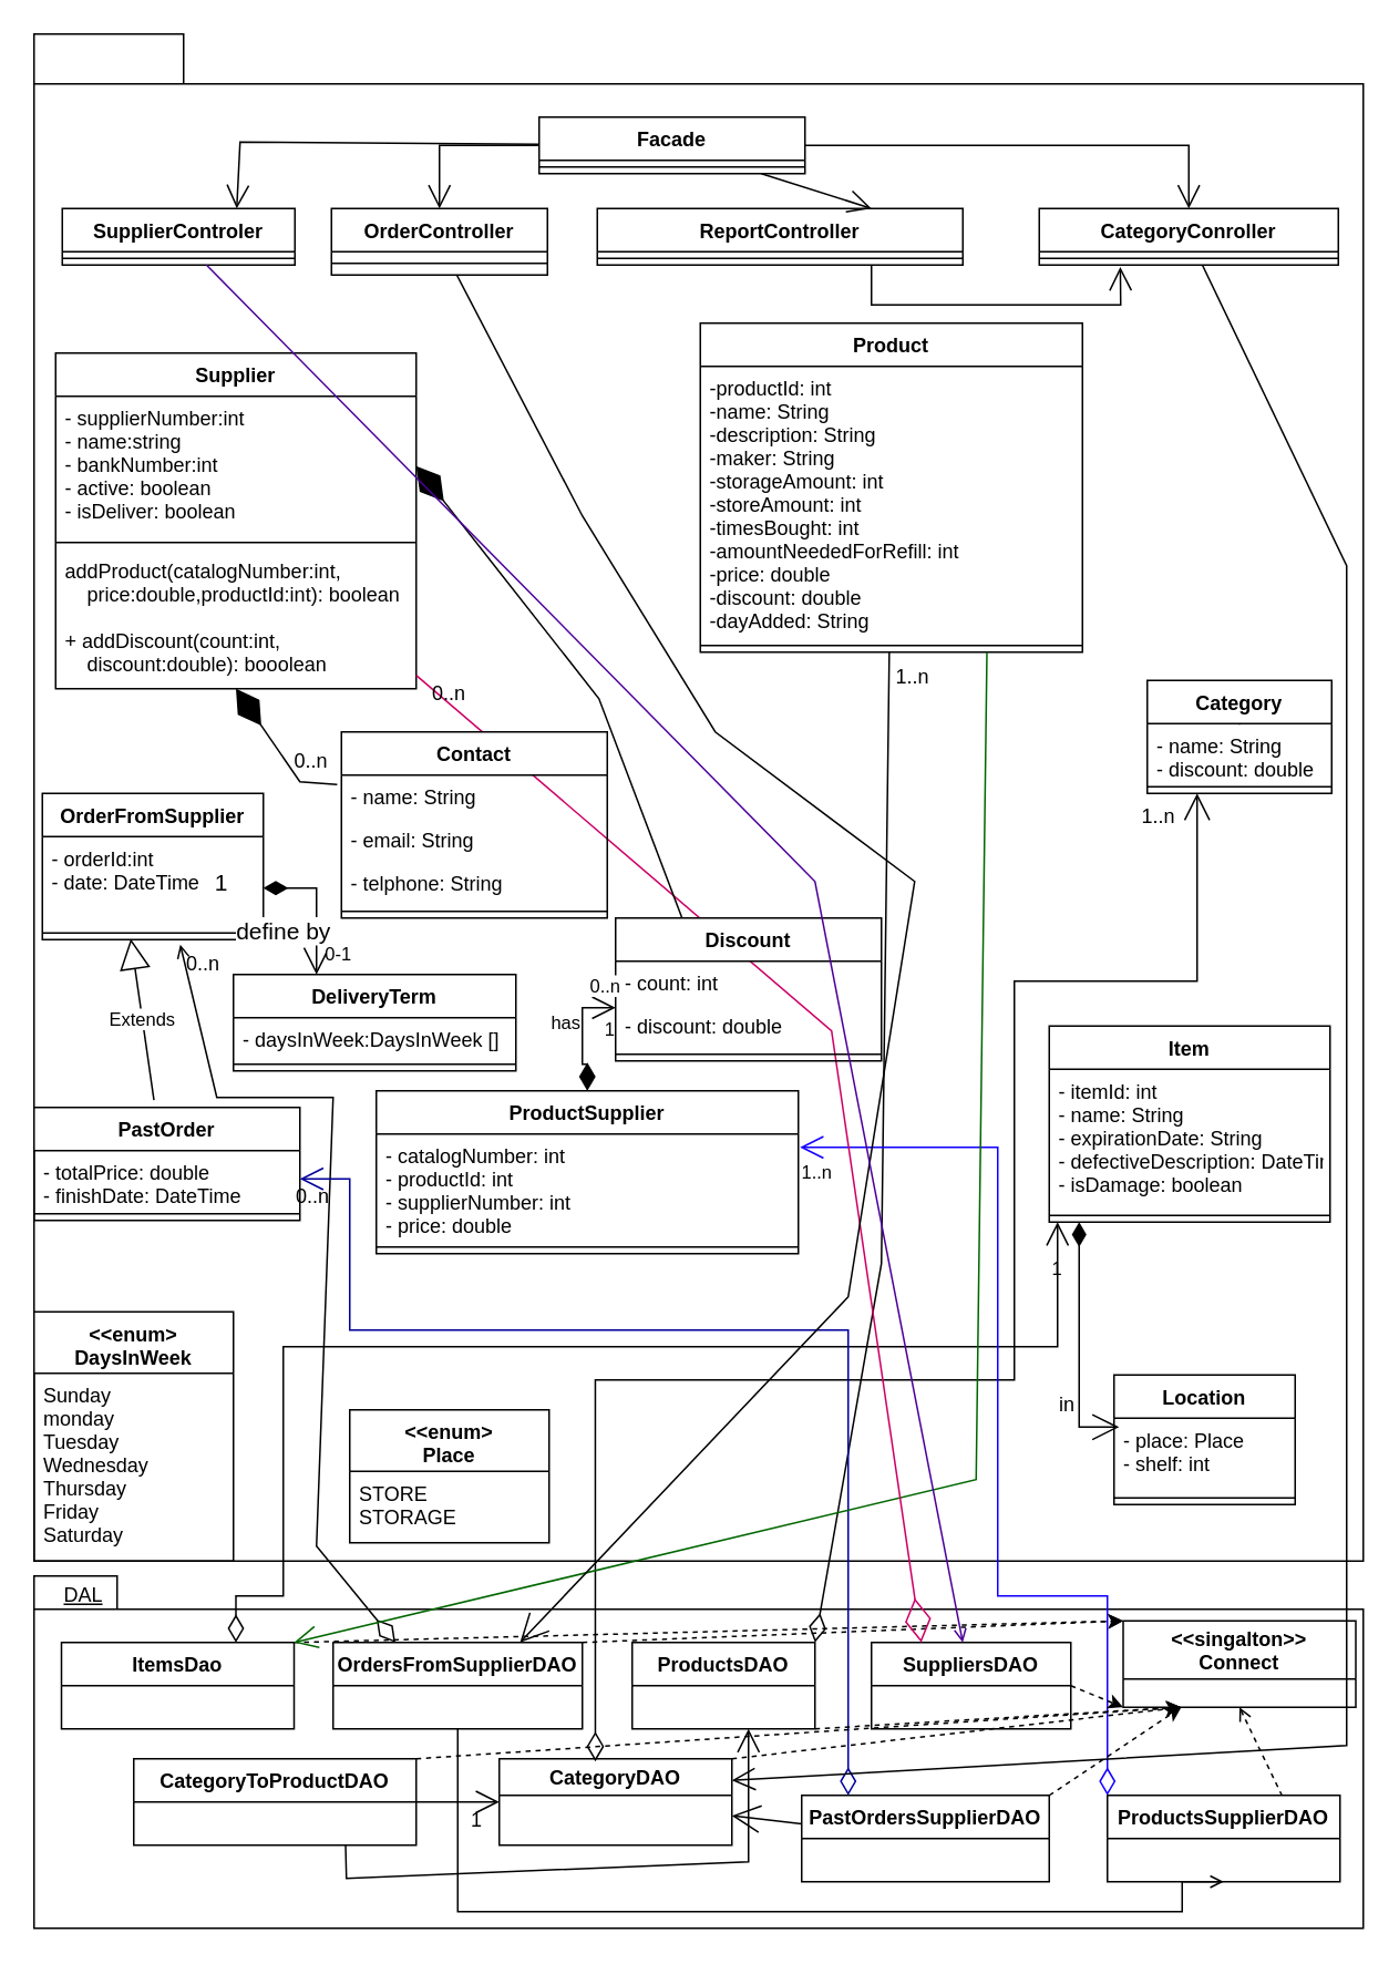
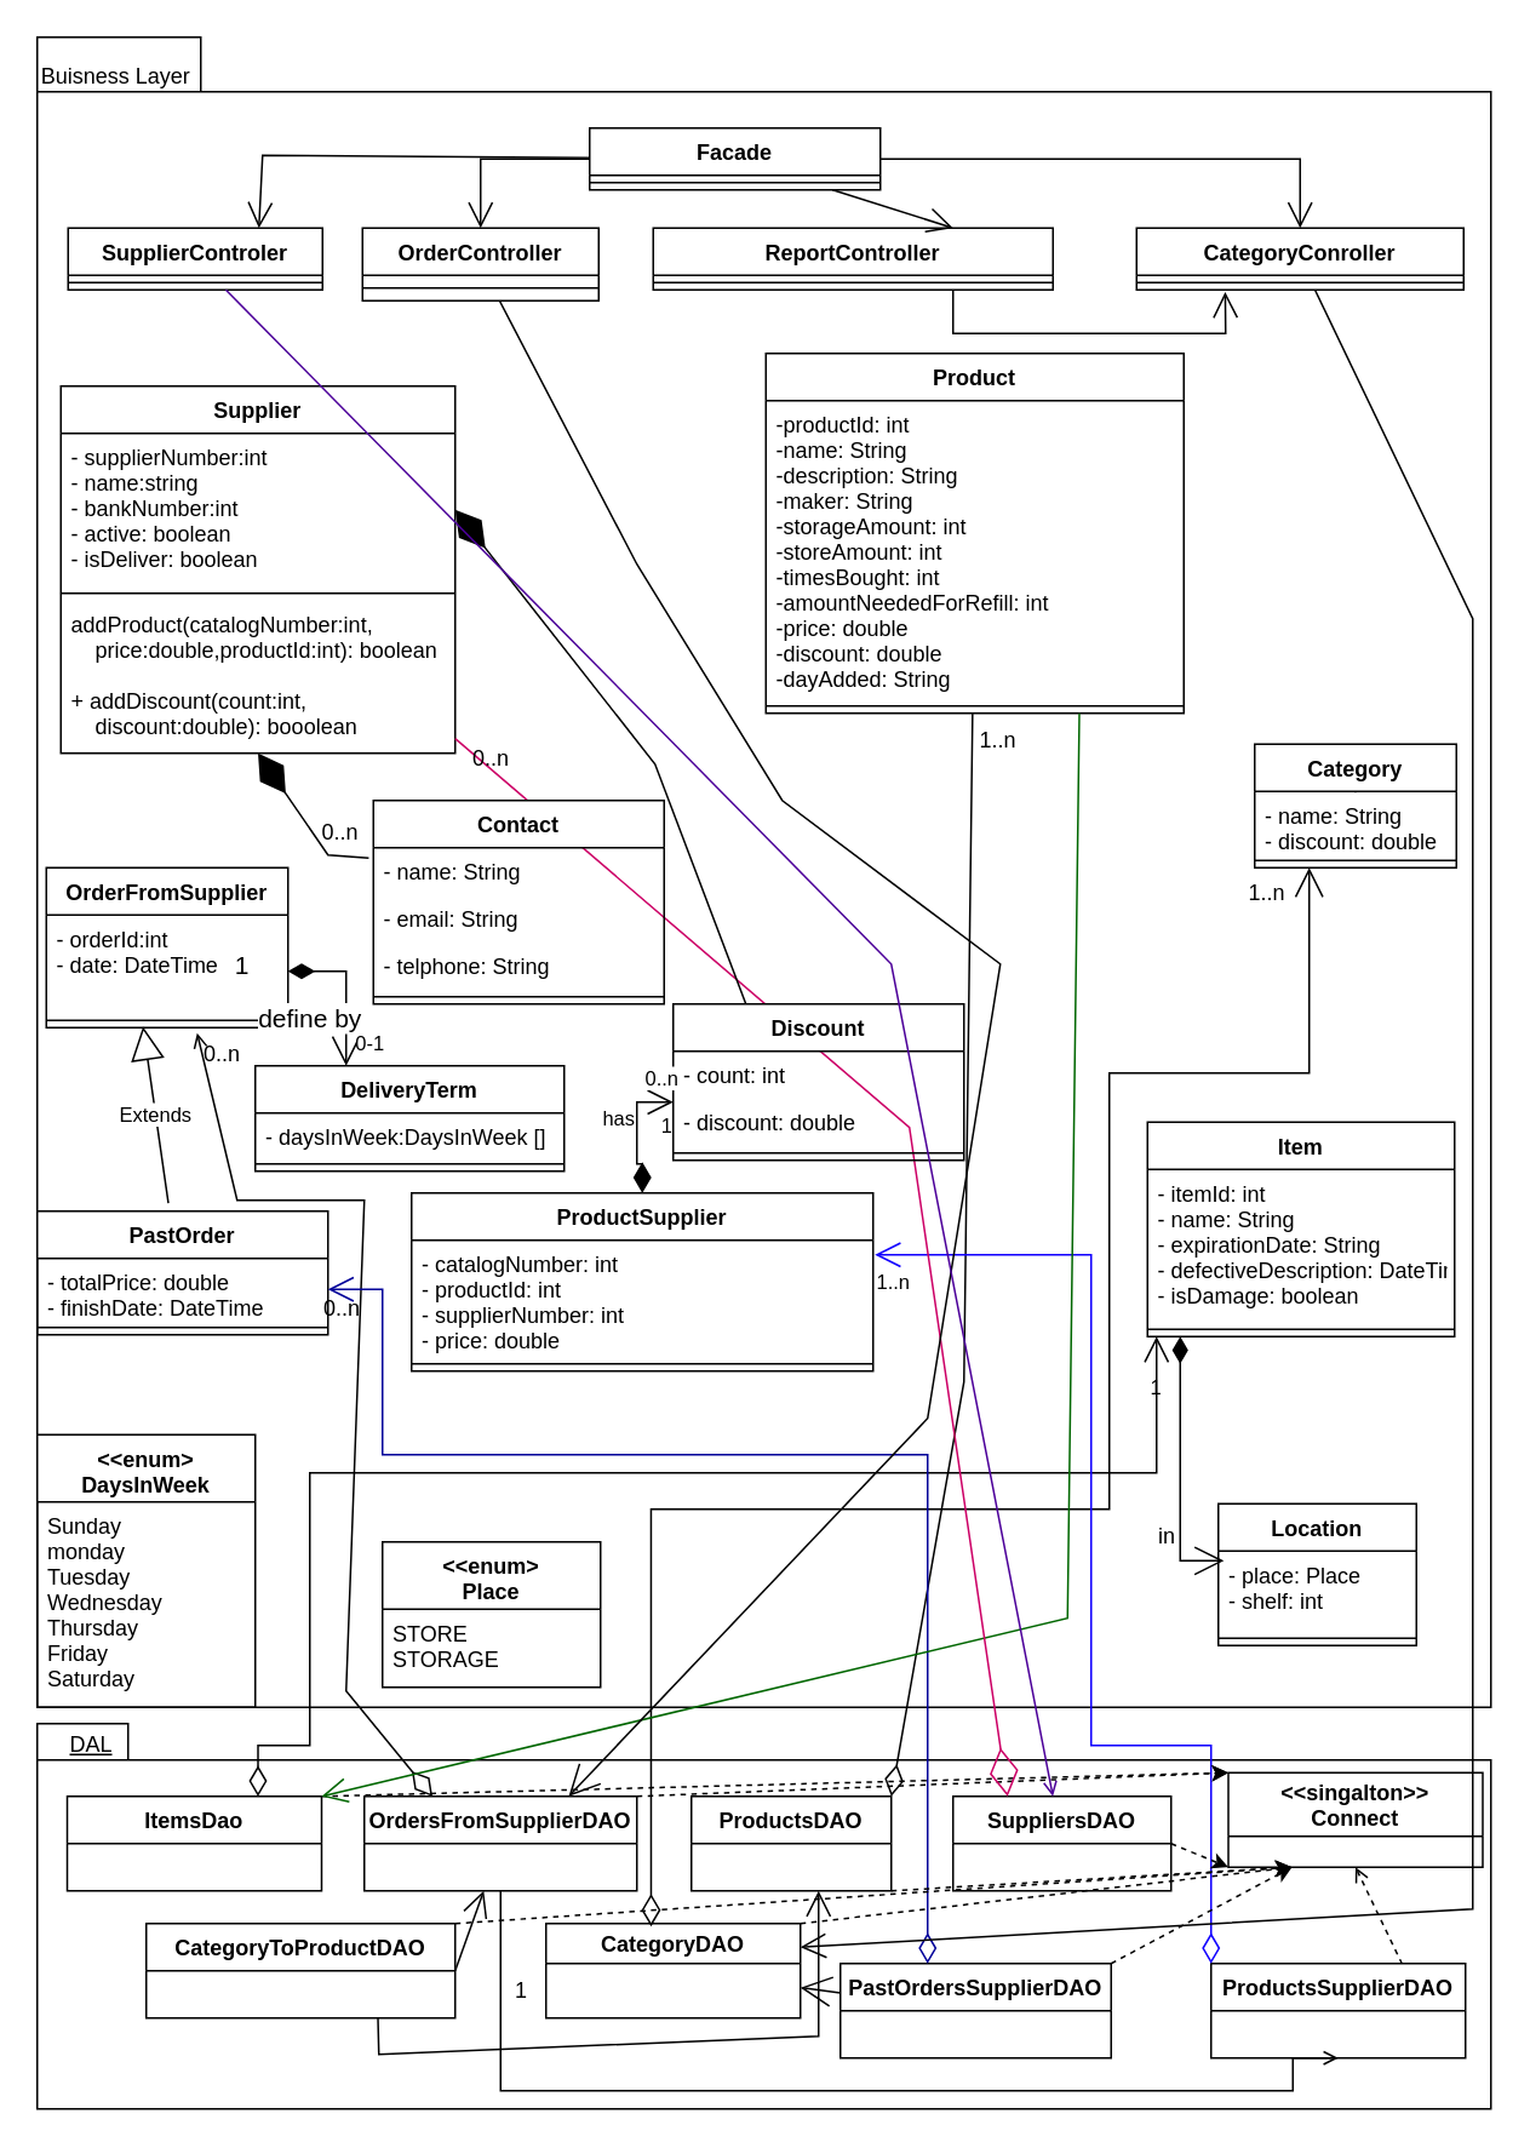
+ <mxCell id="51" value="Buisness Layer" style="text;html=1;strokeColor=none;fillColor=none;align=center;verticalAlign=middle;whiteSpace=wrap;rounded=0;fontSize=12;" parent="1" vertex="1"><mxGeometry x="20" y="27" width="87" height="30" as="geometry" /></mxCell>
- <mxCell id="79" value="" style="endArrow=open;endFill=1;endSize=12;html=1;rounded=0;fontSize=12;exitX=1;exitY=0.5;exitDx=0;exitDy=0;entryX=0;entryY=0.5;entryDx=0;entryDy=0;" parent="1" source="58" target="55" edge="1"><mxGeometry width="160" relative="1" as="geometry"><mxPoint x="270" y="1130" as="sourcePoint" /><mxPoint x="430" y="1130" as="targetPoint" /></mxGeometry></mxCell>
+ <mxCell id="79" value="" style="endArrow=open;endFill=1;endSize=12;html=1;rounded=0;fontSize=12;exitX=1;exitY=0.5;exitDx=0;exitDy=0;" parent="1" source="58" target="60" edge="1"><mxGeometry width="160" relative="1" as="geometry"><mxPoint x="270" y="1130" as="sourcePoint" /><mxPoint x="430" y="1130" as="targetPoint" /></mxGeometry></mxCell>
- <mxCell id="61" value="PastOrdersSupplierDAO" style="swimlane;fontStyle=1;childLayout=stackLayout;horizontal=1;startSize=26;fillColor=none;horizontalStack=0;resizeParent=1;resizeParentMax=0;resizeLast=0;collapsible=1;marginBottom=0;fontSize=12;" parent="1" vertex="1"><mxGeometry x="482" y="1080" width="149" height="52" as="geometry" /></mxCell>
+ <mxCell id="61" value="PastOrdersSupplierDAO" style="swimlane;fontStyle=1;childLayout=stackLayout;horizontal=1;startSize=26;fillColor=none;horizontalStack=0;resizeParent=1;resizeParentMax=0;resizeLast=0;collapsible=1;marginBottom=0;fontSize=12;" parent="1" vertex="1"><mxGeometry x="462" y="1080" width="149" height="52" as="geometry" /></mxCell>
